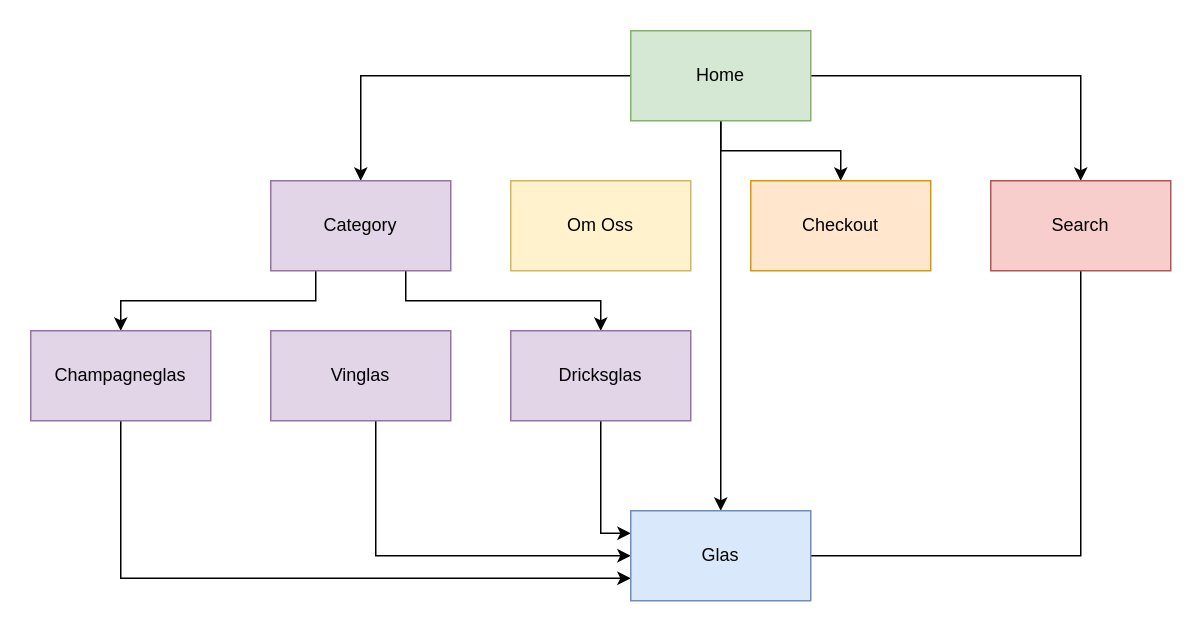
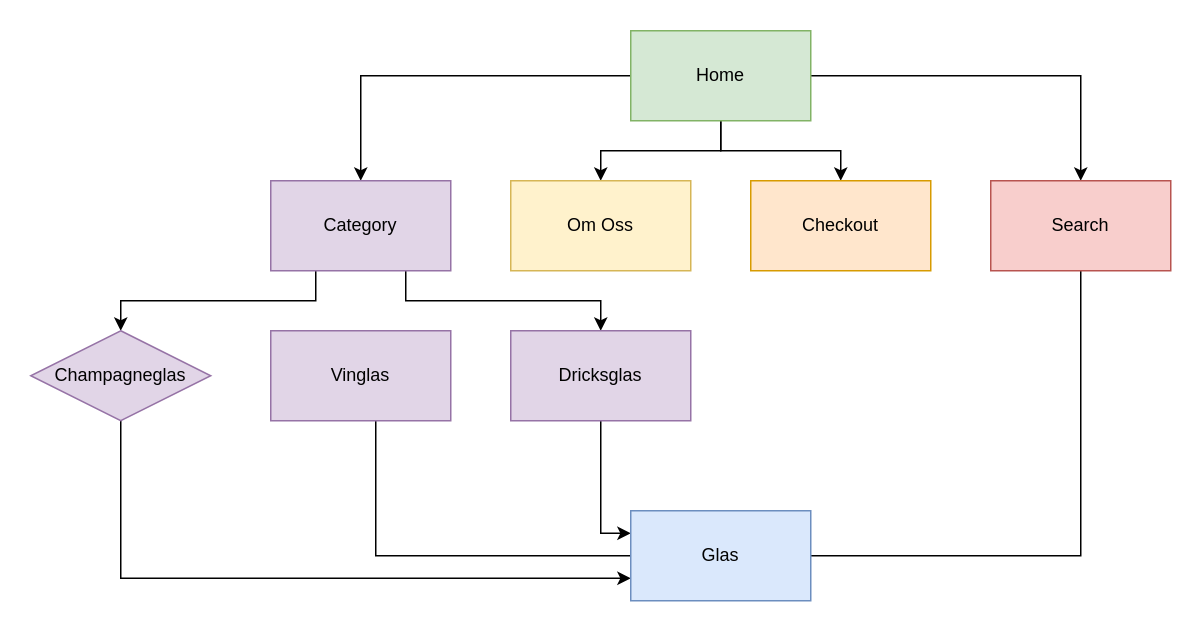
- <mxCell id="4" style="edgeStyle=orthogonalEdgeStyle;rounded=0;orthogonalLoop=1;jettySize=auto;html=1;" edge="1" parent="1" source="6" target="19"><mxGeometry relative="1" as="geometry" /></mxCell>
+ <mxCell id="4" style="edgeStyle=orthogonalEdgeStyle;rounded=0;orthogonalLoop=1;jettySize=auto;html=1;" edge="1" parent="1" source="6" target="20"><mxGeometry relative="1" as="geometry" /></mxCell>
- <mxCell id="14" value="Champagneglas" style="rounded=0;whiteSpace=wrap;html=1;fillColor=#e1d5e7;strokeColor=#9673a6;" vertex="1" parent="1"><mxGeometry x="20" y="220" width="120" height="60" as="geometry" /></mxCell>
+ <mxCell id="14" value="Champagneglas" style="rhombus;whiteSpace=wrap;html=1;fillColor=#e1d5e7;strokeColor=#9673a6;" vertex="1" parent="1"><mxGeometry x="20" y="220" width="120" height="60" as="geometry" /></mxCell>
- <mxCell id="15" style="edgeStyle=orthogonalEdgeStyle;rounded=0;orthogonalLoop=1;jettySize=auto;html=1;entryX=0;entryY=0.5;entryDx=0;entryDy=0;" edge="1" parent="1" source="16" target="19"><mxGeometry relative="1" as="geometry"><Array as="points"><mxPoint x="250" y="370" /></Array></mxGeometry></mxCell>
+ <mxCell id="15" style="edgeStyle=orthogonalEdgeStyle;rounded=0;orthogonalLoop=1;jettySize=auto;html=1;entryX=0;entryY=0.5;entryDx=0;entryDy=0;endArrow=none;" edge="1" parent="1" source="16" target="19"><mxGeometry relative="1" as="geometry"><Array as="points"><mxPoint x="250" y="370" /></Array></mxGeometry></mxCell>
